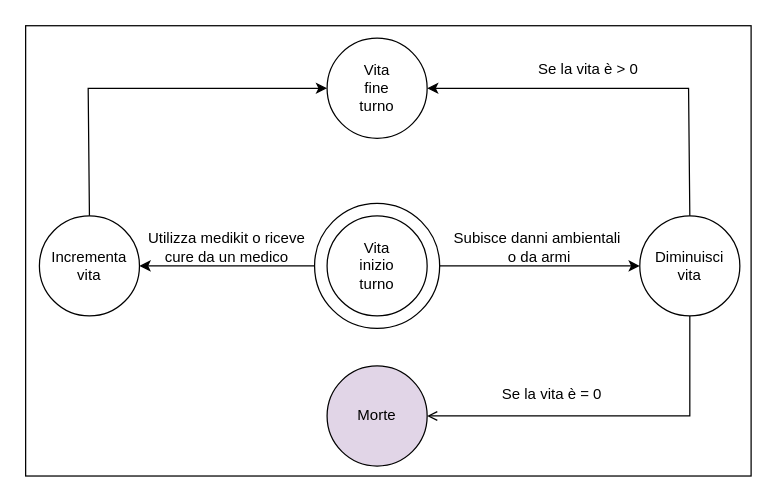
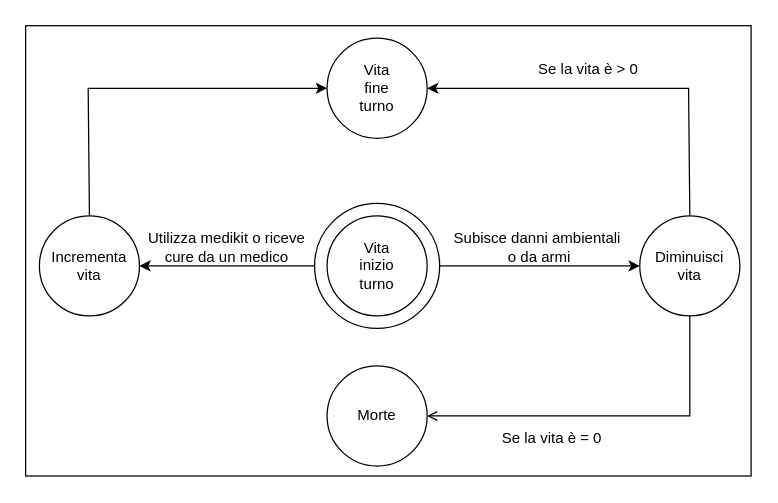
- <mxCell id="10" value="Se la vita è = 0" style="text;html=1;align=center;verticalAlign=middle;whiteSpace=wrap;rounded=0;" parent="1" vertex="1"><mxGeometry x="391" y="300" width="100" height="30" as="geometry" /></mxCell>
+ <mxCell id="10" value="Se la vita è = 0" style="text;html=1;align=center;verticalAlign=middle;whiteSpace=wrap;rounded=0;" parent="1" vertex="1"><mxGeometry x="391" y="335" width="100" height="30" as="geometry" /></mxCell>
- <mxCell id="8" value="Morte" style="ellipse;whiteSpace=wrap;html=1;aspect=fixed;fillColor=#e1d5e7;" parent="1" vertex="1"><mxGeometry x="261" y="292" width="80" height="80" as="geometry" /></mxCell>
+ <mxCell id="8" value="Morte" style="ellipse;whiteSpace=wrap;html=1;aspect=fixed;" parent="1" vertex="1"><mxGeometry x="261" y="292" width="80" height="80" as="geometry" /></mxCell>
